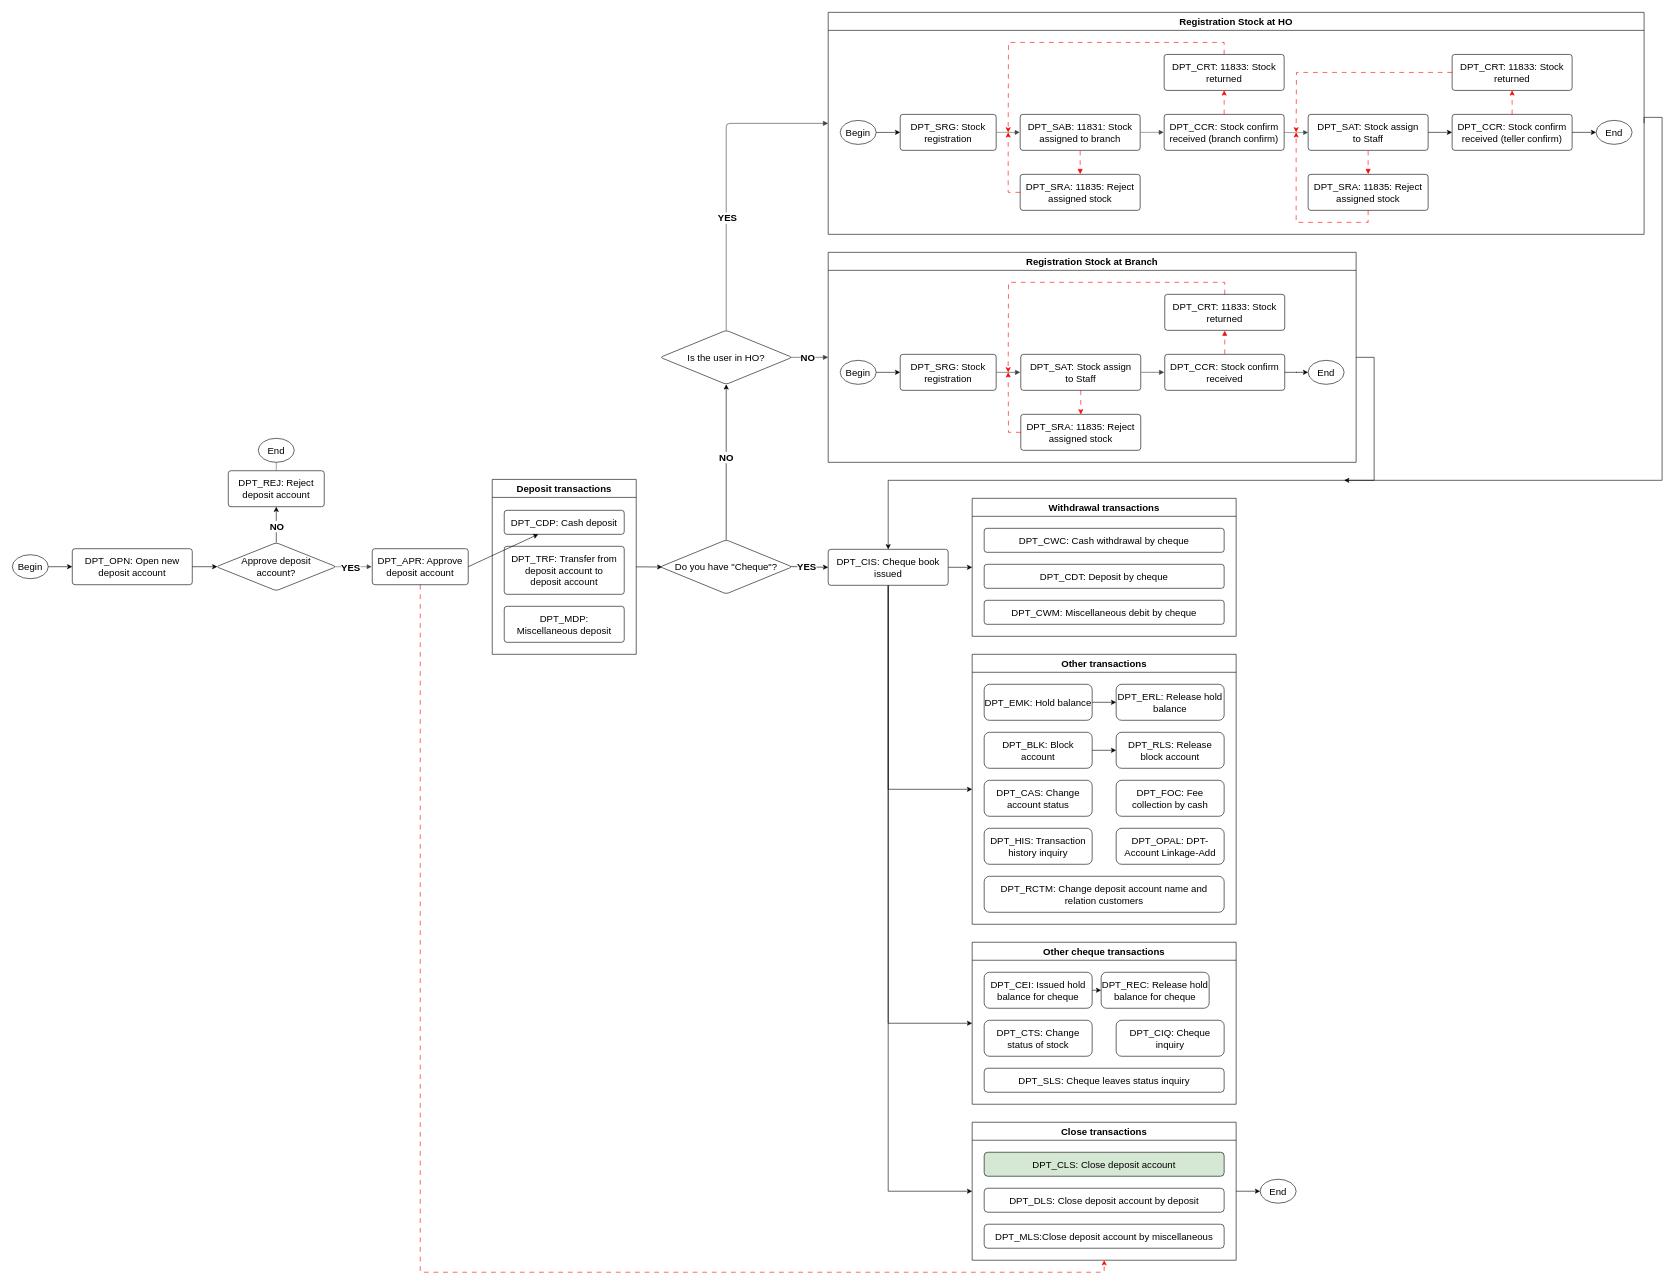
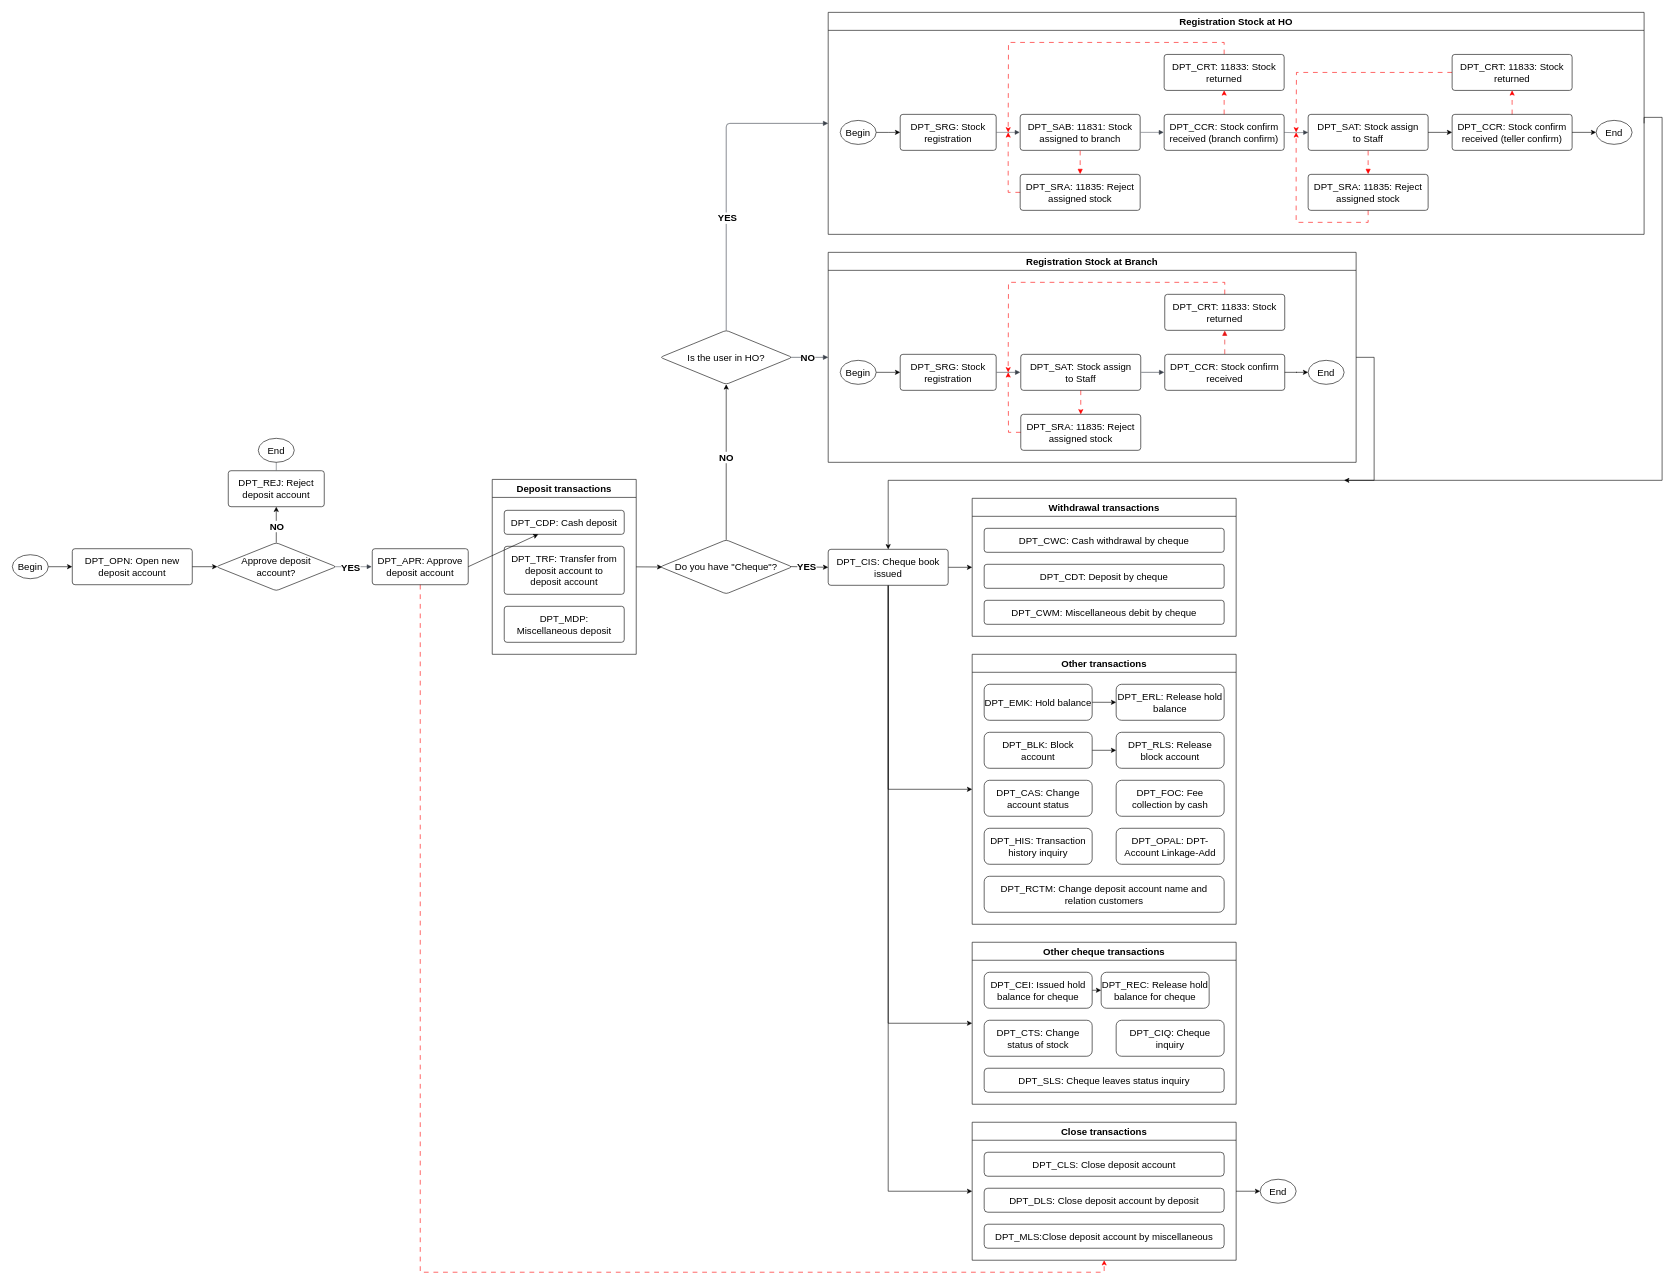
- <mxCell id="105" value="DPT_CLS: Close deposit account" style="rounded=1;whiteSpace=wrap;html=1;fontSize=16;fillColor=#d5e8d4;" parent="104" vertex="1"><mxGeometry x="20" y="50" width="400" height="40" as="geometry" /></mxCell>
+ <mxCell id="105" value="DPT_CLS: Close deposit account" style="rounded=1;whiteSpace=wrap;html=1;fontSize=16;" parent="104" vertex="1"><mxGeometry x="20" y="50" width="400" height="40" as="geometry" /></mxCell>
